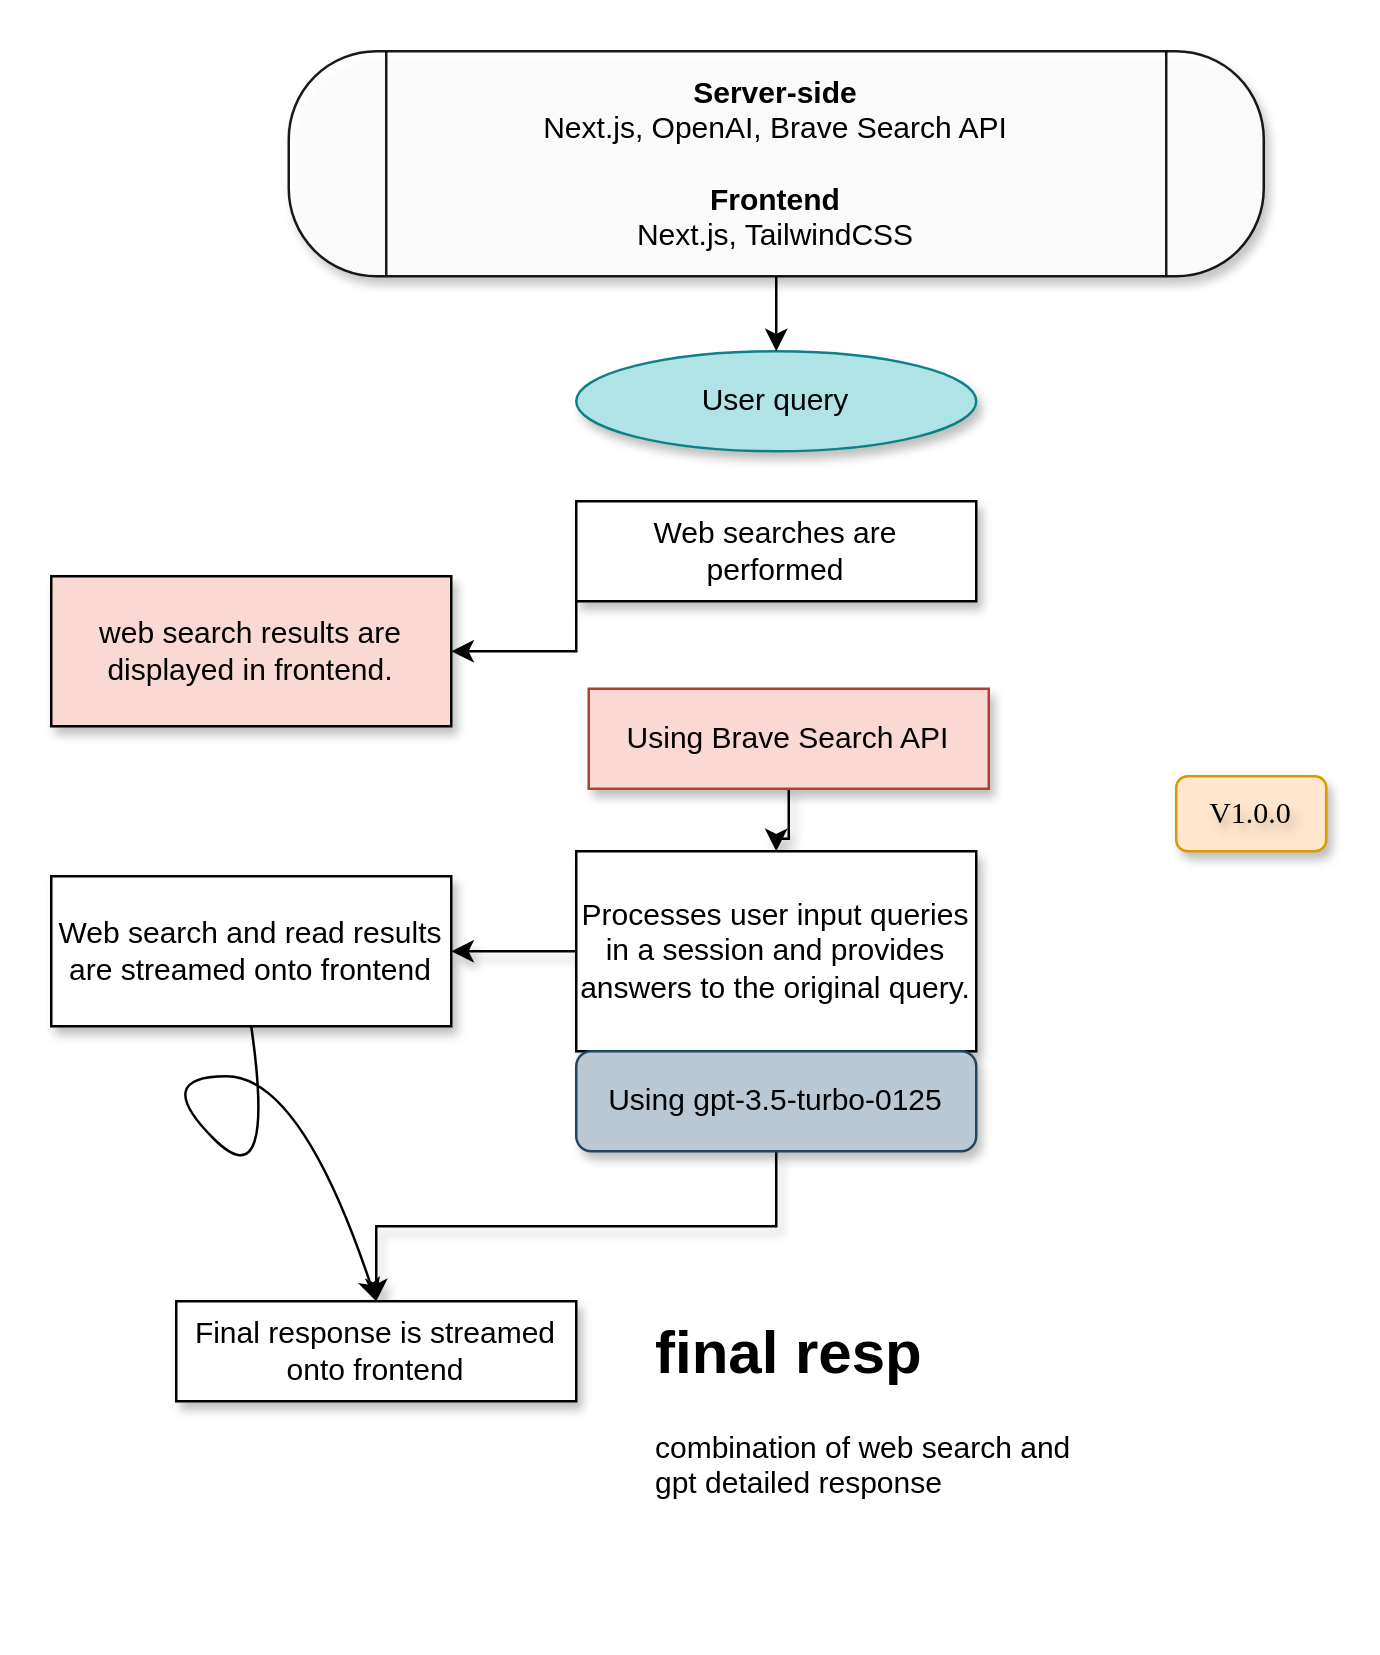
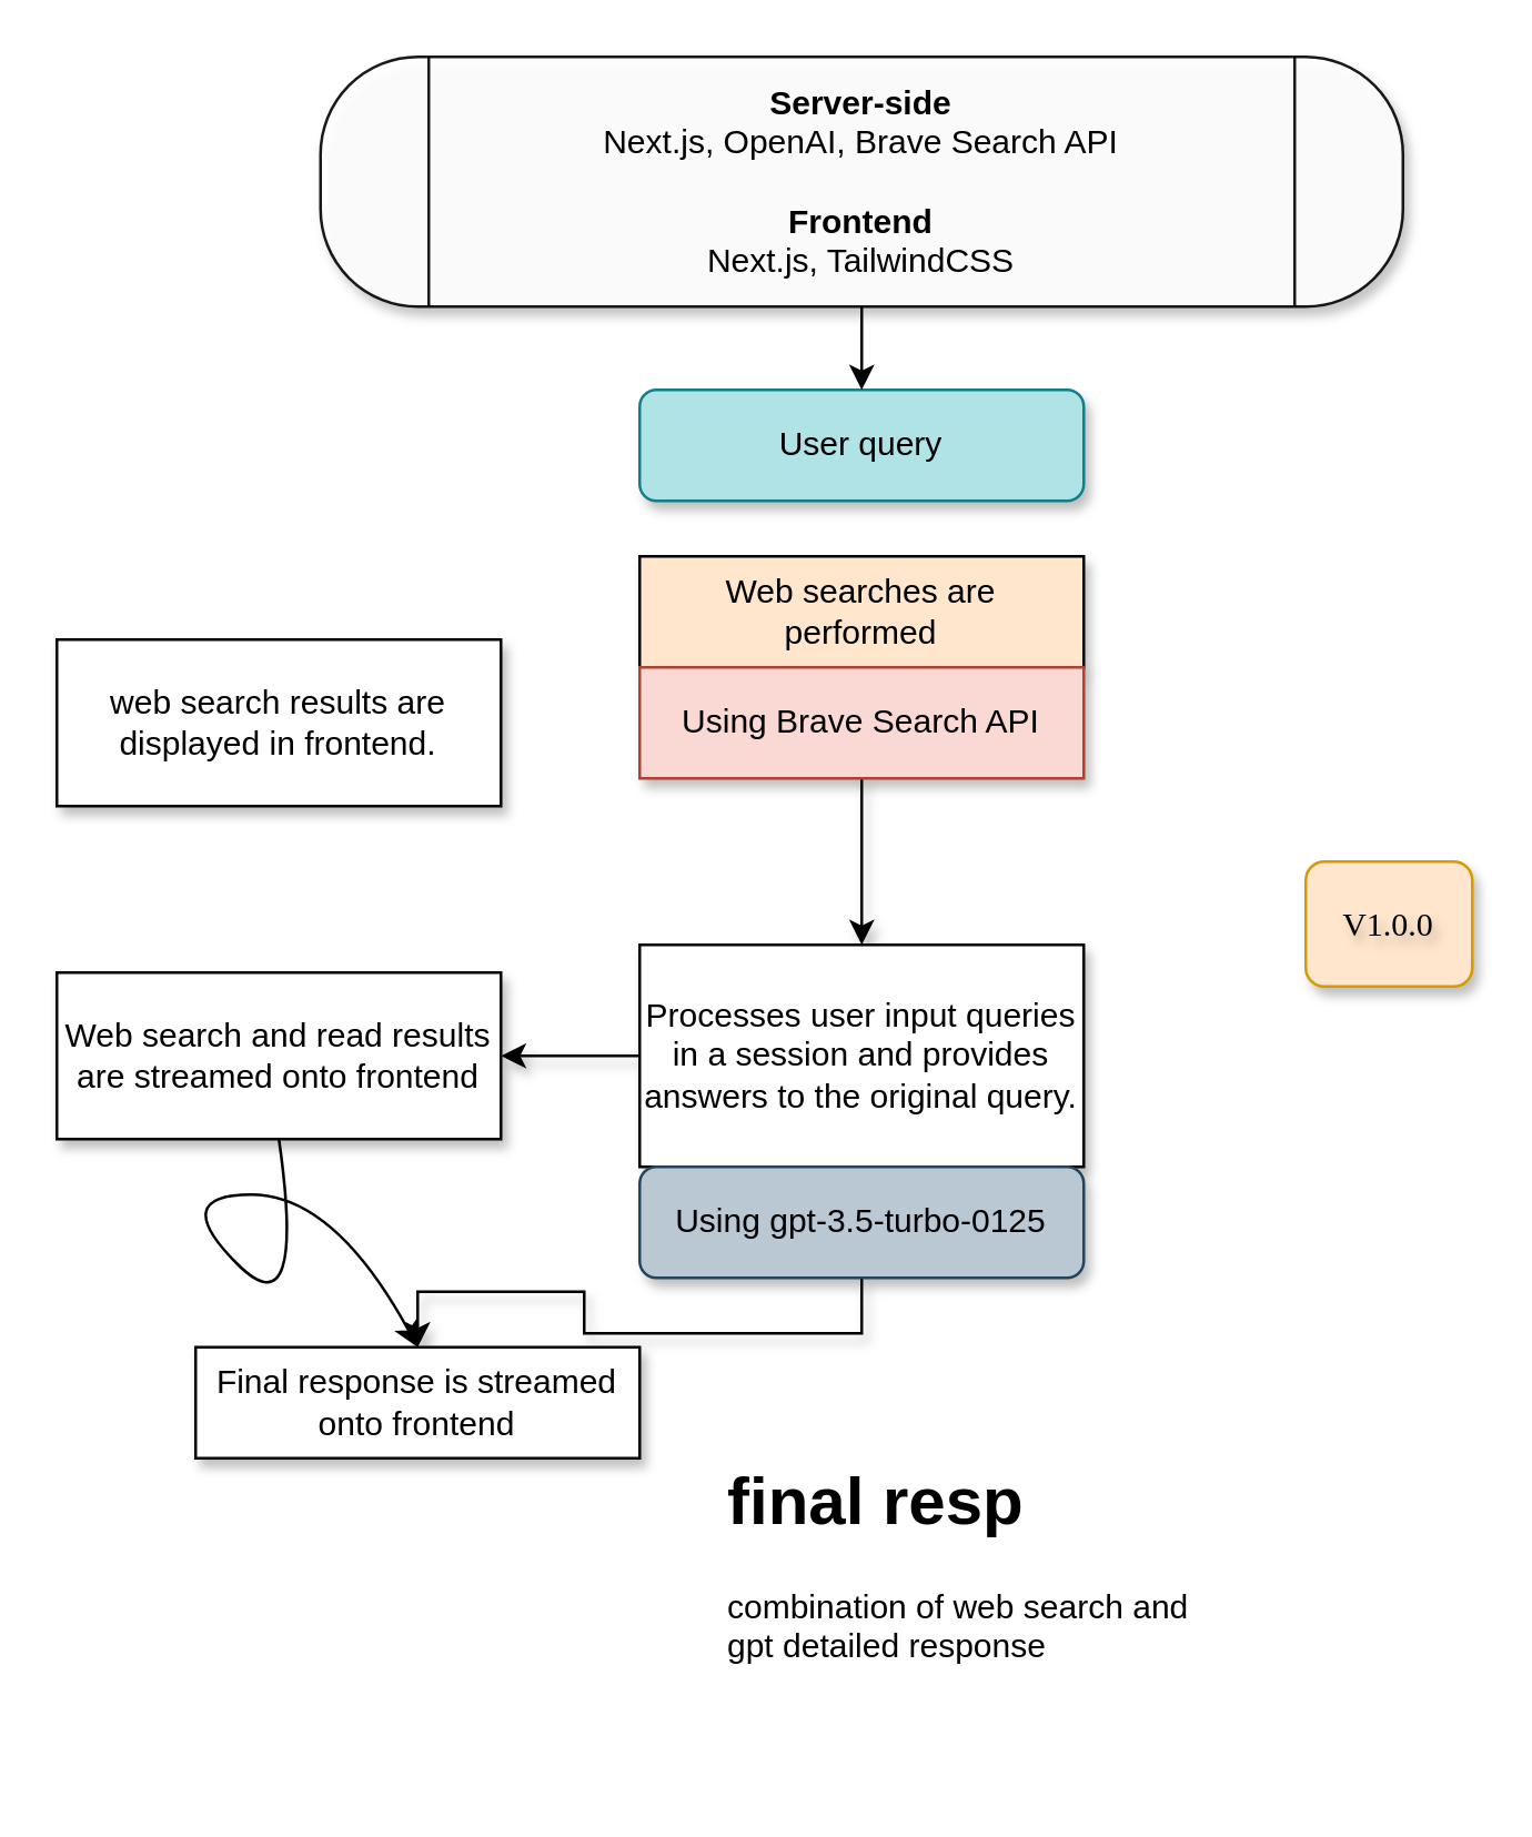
- <mxCell id="2" value="User query" style="ellipse;whiteSpace=wrap;html=1;shadow=1;labelBackgroundColor=none;glass=0;fillColor=#b0e3e6;strokeColor=#0e8088;" parent="1" vertex="1"><mxGeometry x="230" y="140" width="160" height="40" as="geometry" /></mxCell>
+ <mxCell id="2" value="User query" style="rounded=1;whiteSpace=wrap;html=1;shadow=1;labelBackgroundColor=none;glass=0;fillColor=#b0e3e6;strokeColor=#0e8088;" parent="1" vertex="1"><mxGeometry x="230" y="140" width="160" height="40" as="geometry" /></mxCell>
- <mxCell id="4" value="Web searches are&lt;div&gt;performed&lt;/div&gt;" style="rounded=0;whiteSpace=wrap;html=1;glass=0;shadow=1;labelBackgroundColor=none;" parent="1" vertex="1"><mxGeometry x="230" y="200" width="160" height="40" as="geometry" /></mxCell>
+ <mxCell id="4" value="Web searches are&lt;div&gt;performed&lt;/div&gt;" style="rounded=0;whiteSpace=wrap;html=1;glass=0;shadow=1;labelBackgroundColor=none;fillColor=#ffe6cc;" parent="1" vertex="1"><mxGeometry x="230" y="200" width="160" height="40" as="geometry" /></mxCell>
- <mxCell id="13" value="web search results are displayed in frontend." style="rounded=0;whiteSpace=wrap;html=1;glass=0;shadow=1;labelBackgroundColor=none;fillColor=#fad9d5;" parent="1" vertex="1"><mxGeometry x="20" y="230" width="160" height="60" as="geometry" /></mxCell>
+ <mxCell id="13" value="web search results are displayed in frontend." style="rounded=0;whiteSpace=wrap;html=1;glass=0;shadow=1;labelBackgroundColor=none;" parent="1" vertex="1"><mxGeometry x="20" y="230" width="160" height="60" as="geometry" /></mxCell>
- <mxCell id="3" style="edgeStyle=orthogonalEdgeStyle;rounded=0;orthogonalLoop=1;jettySize=auto;html=1;exitX=0;exitY=1;exitDx=0;exitDy=0;entryX=1;entryY=0.5;entryDx=0;entryDy=0;" edge="1" parent="1" source="4" target="13"><mxGeometry relative="1" as="geometry" /></mxCell>
- <mxCell id="6" value="Using Brave Search API" style="rounded=0;whiteSpace=wrap;html=1;glass=0;shadow=1;labelBackgroundColor=none;fillColor=#fad9d5;strokeColor=#ae4132;" parent="1" vertex="1"><mxGeometry x="235" y="275" width="160" height="40" as="geometry" /></mxCell>
+ <mxCell id="6" value="Using Brave Search API" style="rounded=0;whiteSpace=wrap;html=1;glass=0;shadow=1;labelBackgroundColor=none;fillColor=#fad9d5;strokeColor=#ae4132;" parent="1" vertex="1"><mxGeometry x="230" y="240" width="160" height="40" as="geometry" /></mxCell>
- <mxCell id="18" value="V1.0.0" style="text;html=1;align=center;verticalAlign=middle;whiteSpace=wrap;rounded=1;fontFamily=Lucida Console;labelBackgroundColor=none;labelBorderColor=none;textShadow=1;fillColor=#ffe6cc;strokeColor=#d79b00;gradientColor=none;shadow=1;" vertex="1" parent="1"><mxGeometry x="470" y="310" width="60" height="30" as="geometry" /></mxCell>
+ <mxCell id="18" value="V1.0.0" style="text;html=1;align=center;verticalAlign=middle;whiteSpace=wrap;rounded=1;fontFamily=Lucida Console;labelBackgroundColor=none;labelBorderColor=none;textShadow=1;fillColor=#ffe6cc;strokeColor=#d79b00;gradientColor=none;shadow=1;" vertex="1" parent="1"><mxGeometry x="470" y="310" width="60" height="45" as="geometry" /></mxCell>
- <mxCell id="11" value="Final response is streamed onto frontend" style="rounded=0;whiteSpace=wrap;html=1;glass=0;shadow=1;labelBackgroundColor=none;" parent="1" vertex="1"><mxGeometry x="70" y="520" width="160" height="40" as="geometry" /></mxCell>
+ <mxCell id="11" value="Final response is streamed onto frontend" style="rounded=0;whiteSpace=wrap;html=1;glass=0;shadow=1;labelBackgroundColor=none;" parent="1" vertex="1"><mxGeometry x="70" y="485" width="160" height="40" as="geometry" /></mxCell>
